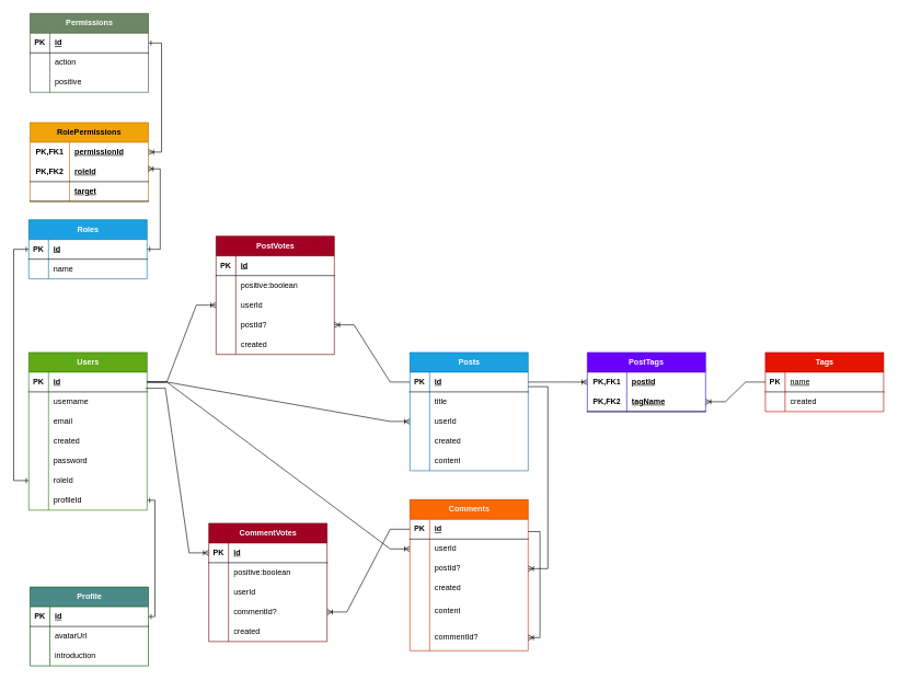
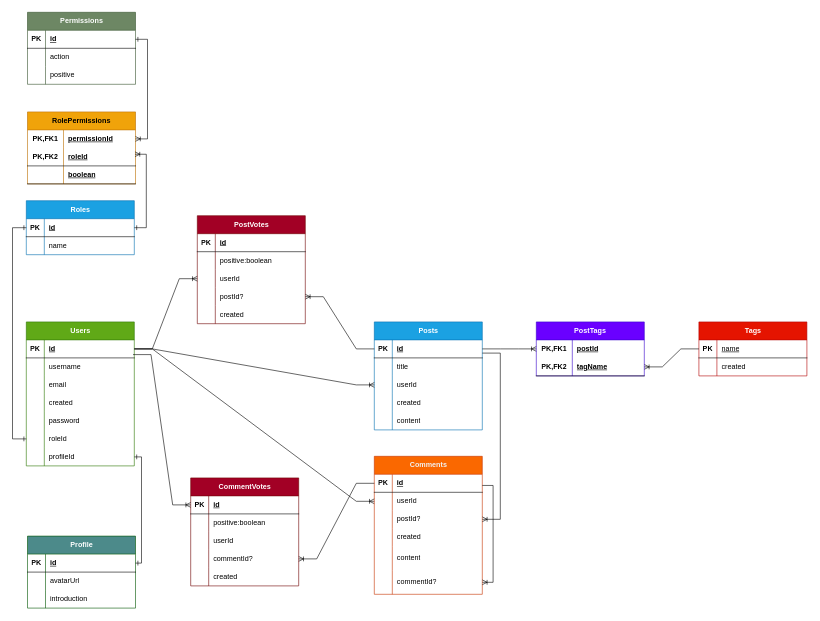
- <mxCell id="152" value="target" style="shape=partialRectangle;connectable=0;fillColor=none;top=0;left=0;bottom=0;right=0;align=left;spacingLeft=6;fontStyle=5;overflow=hidden;html=1;whiteSpace=wrap;" vertex="1" parent="150"><mxGeometry x="60" width="120" height="30" as="geometry"><mxRectangle width="120" height="30" as="alternateBounds" /></mxGeometry></mxCell>
+ <mxCell id="152" value="boolean" style="shape=partialRectangle;connectable=0;fillColor=none;top=0;left=0;bottom=0;right=0;align=left;spacingLeft=6;fontStyle=5;overflow=hidden;html=1;whiteSpace=wrap;" vertex="1" parent="150"><mxGeometry x="60" width="120" height="30" as="geometry"><mxRectangle width="120" height="30" as="alternateBounds" /></mxGeometry></mxCell>
